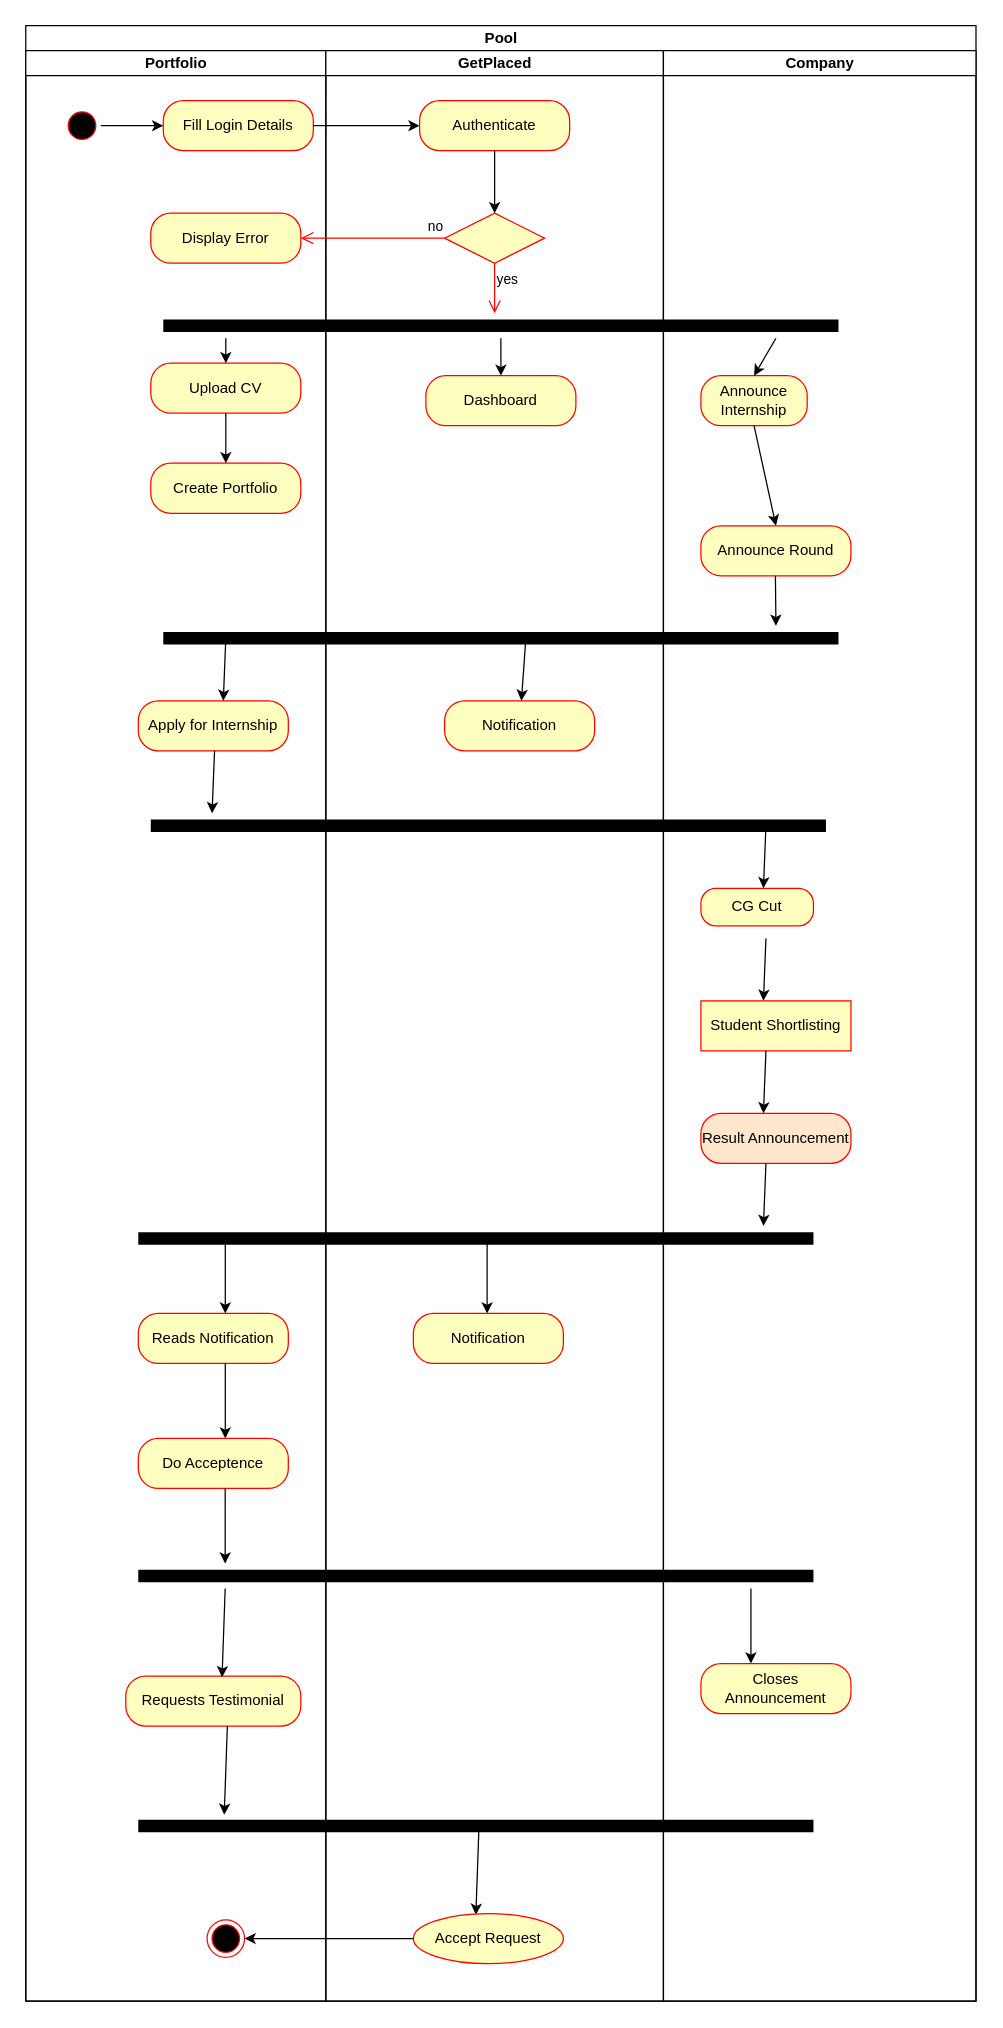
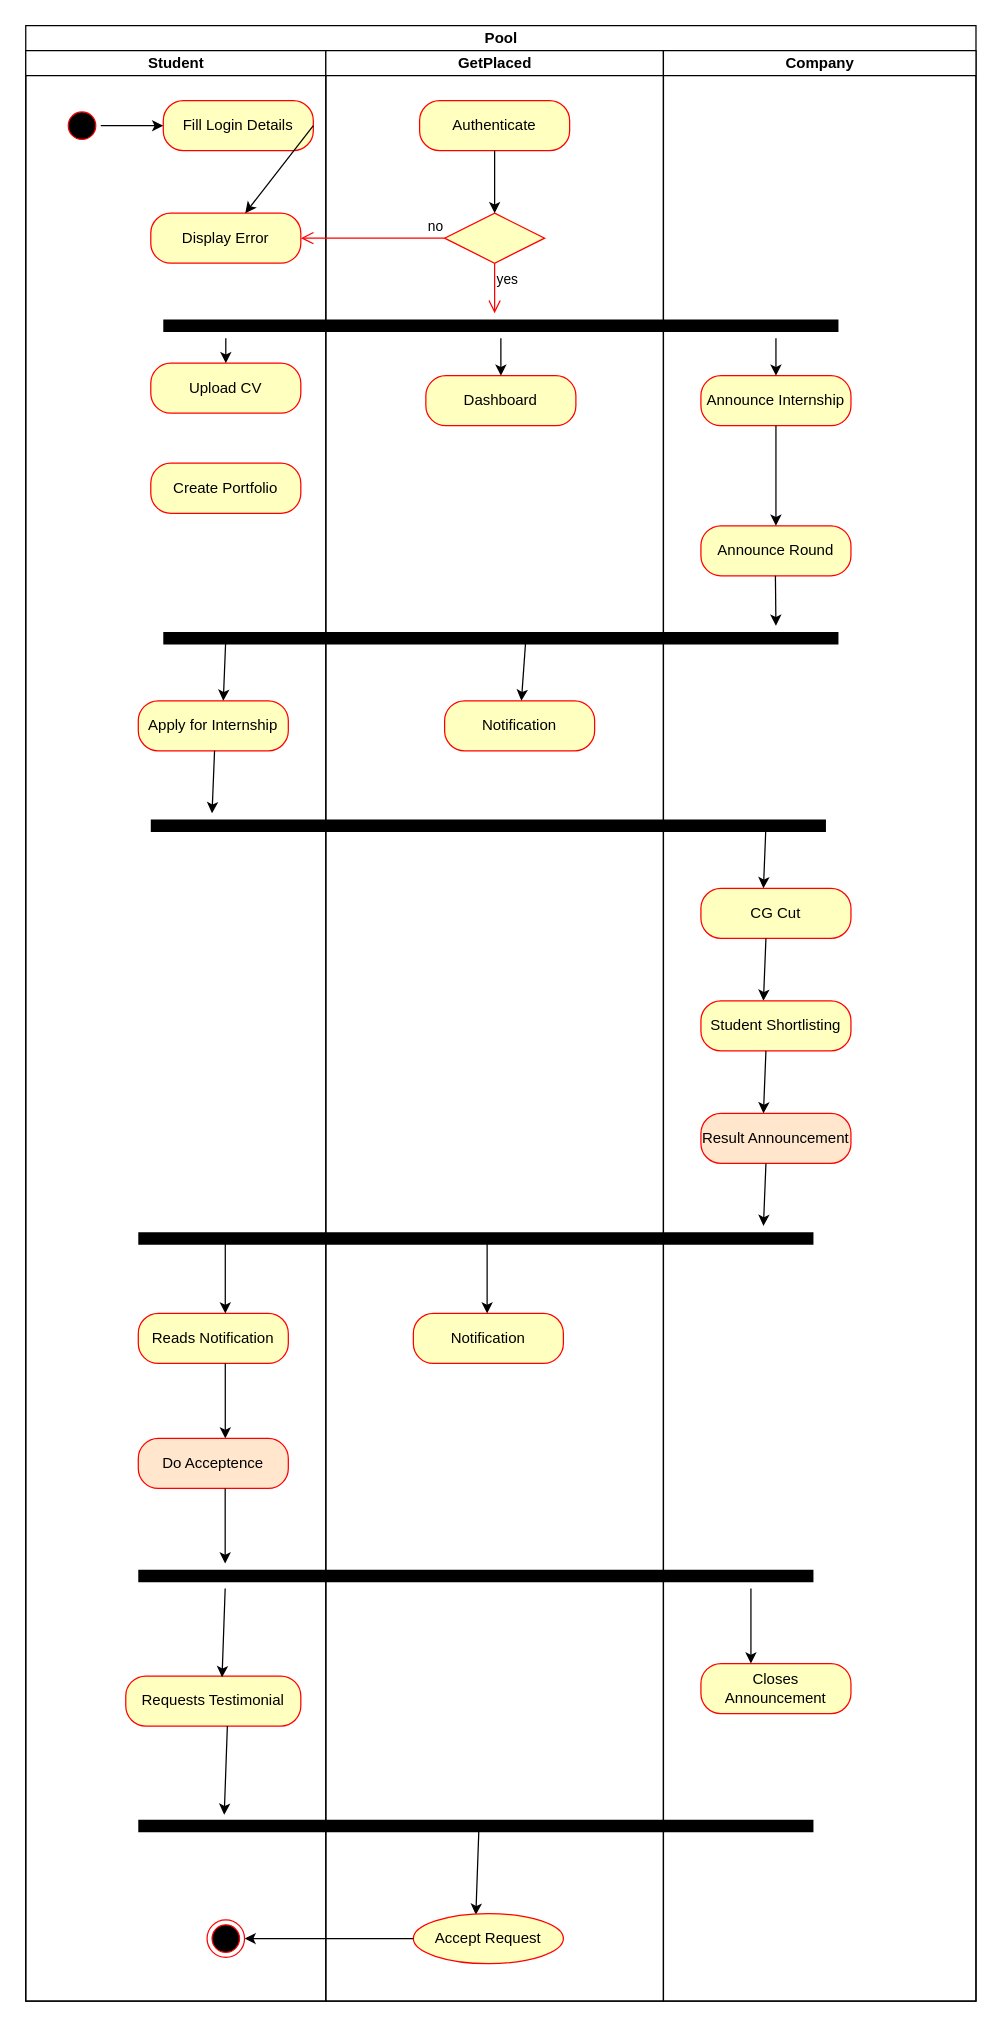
- <mxCell id="3" value="Portfolio" style="swimlane;startSize=20;html=1;" parent="2" vertex="1"><mxGeometry y="20" width="240" height="1560" as="geometry" /></mxCell>
+ <mxCell id="3" value="Student" style="swimlane;startSize=20;html=1;" parent="2" vertex="1"><mxGeometry y="20" width="240" height="1560" as="geometry" /></mxCell>
- <mxCell id="23" value="" style="endArrow=classic;html=1;rounded=0;exitX=1;exitY=0.5;exitDx=0;exitDy=0;entryX=0;entryY=0.5;entryDx=0;entryDy=0;" parent="2" source="5" target="25" edge="1"><mxGeometry width="50" height="50" relative="1" as="geometry"><mxPoint x="260" y="99.62" as="sourcePoint" /><mxPoint x="310" y="99.62" as="targetPoint" /></mxGeometry></mxCell>
+ <mxCell id="23" value="" style="endArrow=classic;html=1;rounded=0;exitX=1;exitY=0.5;exitDx=0;exitDy=0;" parent="2" source="5" target="7" edge="1"><mxGeometry width="50" height="50" relative="1" as="geometry"><mxPoint x="260" y="99.62" as="sourcePoint" /><mxPoint x="310" y="99.62" as="targetPoint" /></mxGeometry></mxCell>
- <mxCell id="40" value="Announce Internship" style="rounded=1;whiteSpace=wrap;html=1;arcSize=40;fontColor=#000000;fillColor=#ffffc0;strokeColor=#ff0000;" vertex="1" parent="39"><mxGeometry x="30" y="260" width="85" height="40" as="geometry" /></mxCell>
+ <mxCell id="40" value="Announce Internship" style="rounded=1;whiteSpace=wrap;html=1;arcSize=40;fontColor=#000000;fillColor=#ffffc0;strokeColor=#ff0000;" vertex="1" parent="39"><mxGeometry x="30" y="260" width="120" height="40" as="geometry" /></mxCell>
- <mxCell id="11" value="" style="endArrow=classic;html=1;rounded=0;exitX=0.5;exitY=1;exitDx=0;exitDy=0;entryX=0.5;entryY=0;entryDx=0;entryDy=0;" edge="1" parent="3" source="8" target="10"><mxGeometry width="50" height="50" relative="1" as="geometry"><mxPoint x="330" y="270" as="sourcePoint" /><mxPoint x="210" y="270" as="targetPoint" /></mxGeometry></mxCell>
- <mxCell id="46" value="CG Cut" style="rounded=1;whiteSpace=wrap;html=1;arcSize=40;fontColor=#000000;fillColor=#ffffc0;strokeColor=#ff0000;" vertex="1" parent="39"><mxGeometry x="30" y="670" width="90" height="30" as="geometry" /></mxCell>
+ <mxCell id="46" value="CG Cut" style="rounded=1;whiteSpace=wrap;html=1;arcSize=40;fontColor=#000000;fillColor=#ffffc0;strokeColor=#ff0000;" vertex="1" parent="39"><mxGeometry x="30" y="670" width="120" height="40" as="geometry" /></mxCell>
- <mxCell id="49" value="Student Shortlisting" style="whiteSpace=wrap;html=1;arcSize=40;fontColor=#000000;fillColor=#ffffc0;strokeColor=#ff0000;rounded=0;" vertex="1" parent="39"><mxGeometry x="30" y="760" width="120" height="40" as="geometry" /></mxCell>
+ <mxCell id="49" value="Student Shortlisting" style="rounded=1;whiteSpace=wrap;html=1;arcSize=40;fontColor=#000000;fillColor=#ffffc0;strokeColor=#ff0000;" vertex="1" parent="39"><mxGeometry x="30" y="760" width="120" height="40" as="geometry" /></mxCell>
- <mxCell id="17" value="Do Acceptence" style="rounded=1;whiteSpace=wrap;html=1;arcSize=40;fontColor=#000000;fillColor=#ffffc0;strokeColor=#ff0000;" vertex="1" parent="3"><mxGeometry x="90" y="1110" width="120" height="40" as="geometry" /></mxCell>
+ <mxCell id="17" value="Do Acceptence" style="rounded=1;whiteSpace=wrap;html=1;arcSize=40;fontColor=#000000;fillColor=#ffe6cc;strokeColor=#ff0000;" vertex="1" parent="3"><mxGeometry x="90" y="1110" width="120" height="40" as="geometry" /></mxCell>
